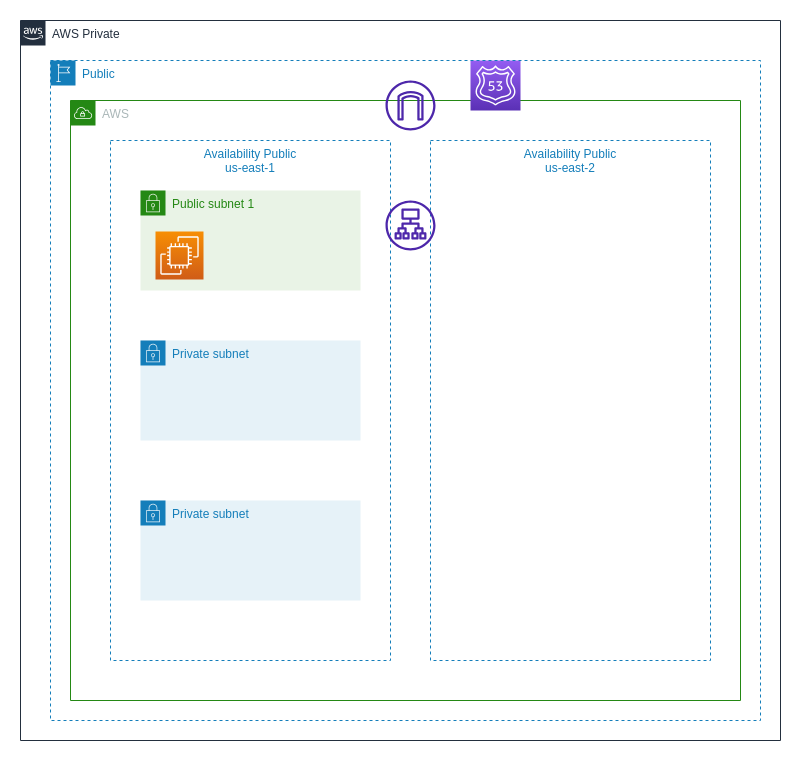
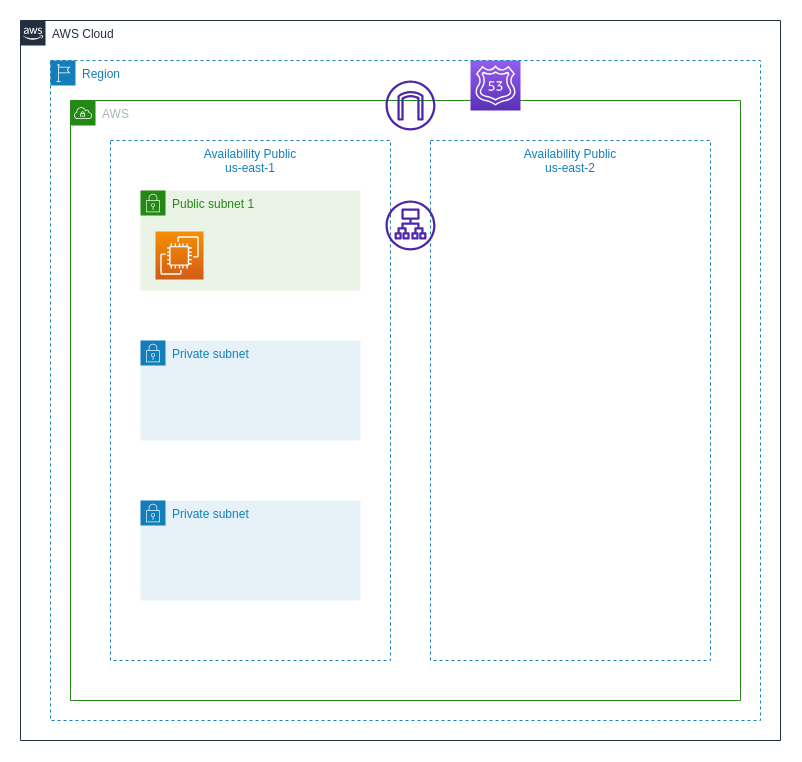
- <mxCell id="2" value="AWS Private" style="points=[[0,0],[0.25,0],[0.5,0],[0.75,0],[1,0],[1,0.25],[1,0.5],[1,0.75],[1,1],[0.75,1],[0.5,1],[0.25,1],[0,1],[0,0.75],[0,0.5],[0,0.25]];outlineConnect=0;gradientColor=none;html=1;whiteSpace=wrap;fontSize=12;fontStyle=0;container=1;pointerEvents=0;collapsible=0;recursiveResize=0;shape=mxgraph.aws4.group;grIcon=mxgraph.aws4.group_aws_cloud_alt;strokeColor=#232F3E;fillColor=none;verticalAlign=top;align=left;spacingLeft=30;fontColor=#232F3E;dashed=0;" vertex="1" parent="1"><mxGeometry x="20" y="20" width="760" height="720" as="geometry" /></mxCell>
+ <mxCell id="2" value="AWS Cloud" style="points=[[0,0],[0.25,0],[0.5,0],[0.75,0],[1,0],[1,0.25],[1,0.5],[1,0.75],[1,1],[0.75,1],[0.5,1],[0.25,1],[0,1],[0,0.75],[0,0.5],[0,0.25]];outlineConnect=0;gradientColor=none;html=1;whiteSpace=wrap;fontSize=12;fontStyle=0;container=1;pointerEvents=0;collapsible=0;recursiveResize=0;shape=mxgraph.aws4.group;grIcon=mxgraph.aws4.group_aws_cloud_alt;strokeColor=#232F3E;fillColor=none;verticalAlign=top;align=left;spacingLeft=30;fontColor=#232F3E;dashed=0;" vertex="1" parent="1"><mxGeometry x="20" y="20" width="760" height="720" as="geometry" /></mxCell>
- <mxCell id="8" value="Public" style="points=[[0,0],[0.25,0],[0.5,0],[0.75,0],[1,0],[1,0.25],[1,0.5],[1,0.75],[1,1],[0.75,1],[0.5,1],[0.25,1],[0,1],[0,0.75],[0,0.5],[0,0.25]];outlineConnect=0;gradientColor=none;html=1;whiteSpace=wrap;fontSize=12;fontStyle=0;container=1;pointerEvents=0;collapsible=0;recursiveResize=0;shape=mxgraph.aws4.group;grIcon=mxgraph.aws4.group_region;strokeColor=#147EBA;fillColor=none;verticalAlign=top;align=left;spacingLeft=30;fontColor=#147EBA;dashed=1;" vertex="1" parent="2"><mxGeometry x="30" y="40" width="710" height="660" as="geometry" /></mxCell>
+ <mxCell id="8" value="Region" style="points=[[0,0],[0.25,0],[0.5,0],[0.75,0],[1,0],[1,0.25],[1,0.5],[1,0.75],[1,1],[0.75,1],[0.5,1],[0.25,1],[0,1],[0,0.75],[0,0.5],[0,0.25]];outlineConnect=0;gradientColor=none;html=1;whiteSpace=wrap;fontSize=12;fontStyle=0;container=1;pointerEvents=0;collapsible=0;recursiveResize=0;shape=mxgraph.aws4.group;grIcon=mxgraph.aws4.group_region;strokeColor=#147EBA;fillColor=none;verticalAlign=top;align=left;spacingLeft=30;fontColor=#147EBA;dashed=1;" vertex="1" parent="2"><mxGeometry x="30" y="40" width="710" height="660" as="geometry" /></mxCell>
